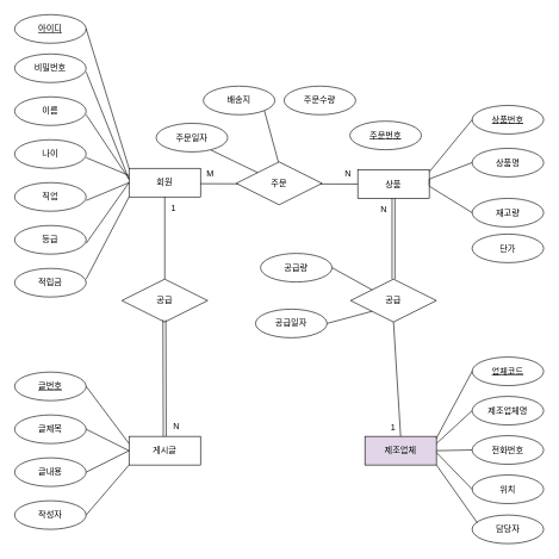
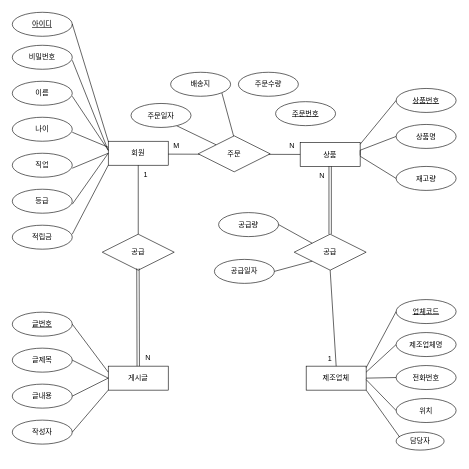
- <mxCell id="50" value="주문번호" style="ellipse;whiteSpace=wrap;html=1;align=center;fontStyle=4;" parent="1" vertex="1"><mxGeometry x="489" y="169" width="100" height="40" as="geometry" /></mxCell>
+ <mxCell id="50" value="주문번호" style="ellipse;whiteSpace=wrap;html=1;align=center;fontStyle=4;" parent="1" vertex="1"><mxGeometry x="459" y="169" width="100" height="40" as="geometry" /></mxCell>
- <mxCell id="17" value="단가" style="ellipse;whiteSpace=wrap;html=1;align=center;" parent="1" vertex="1"><mxGeometry x="660" y="327" width="100" height="40" as="geometry" /></mxCell>
- <mxCell id="5" value="제조업체" style="whiteSpace=wrap;html=1;align=center;fillColor=#e1d5e7;" parent="1" vertex="1"><mxGeometry x="510" y="610" width="100" height="40" as="geometry" /></mxCell>
+ <mxCell id="5" value="제조업체" style="whiteSpace=wrap;html=1;align=center;" parent="1" vertex="1"><mxGeometry x="510" y="610" width="100" height="40" as="geometry" /></mxCell>
- <mxCell id="25" value="담당자" style="ellipse;whiteSpace=wrap;html=1;align=center;" parent="1" vertex="1"><mxGeometry x="660" y="720" width="100" height="40" as="geometry" /></mxCell>
+ <mxCell id="25" value="담당자" style="ellipse;whiteSpace=wrap;html=1;align=center;" parent="1" vertex="1"><mxGeometry x="660" y="720" width="80" height="30" as="geometry" /></mxCell>
